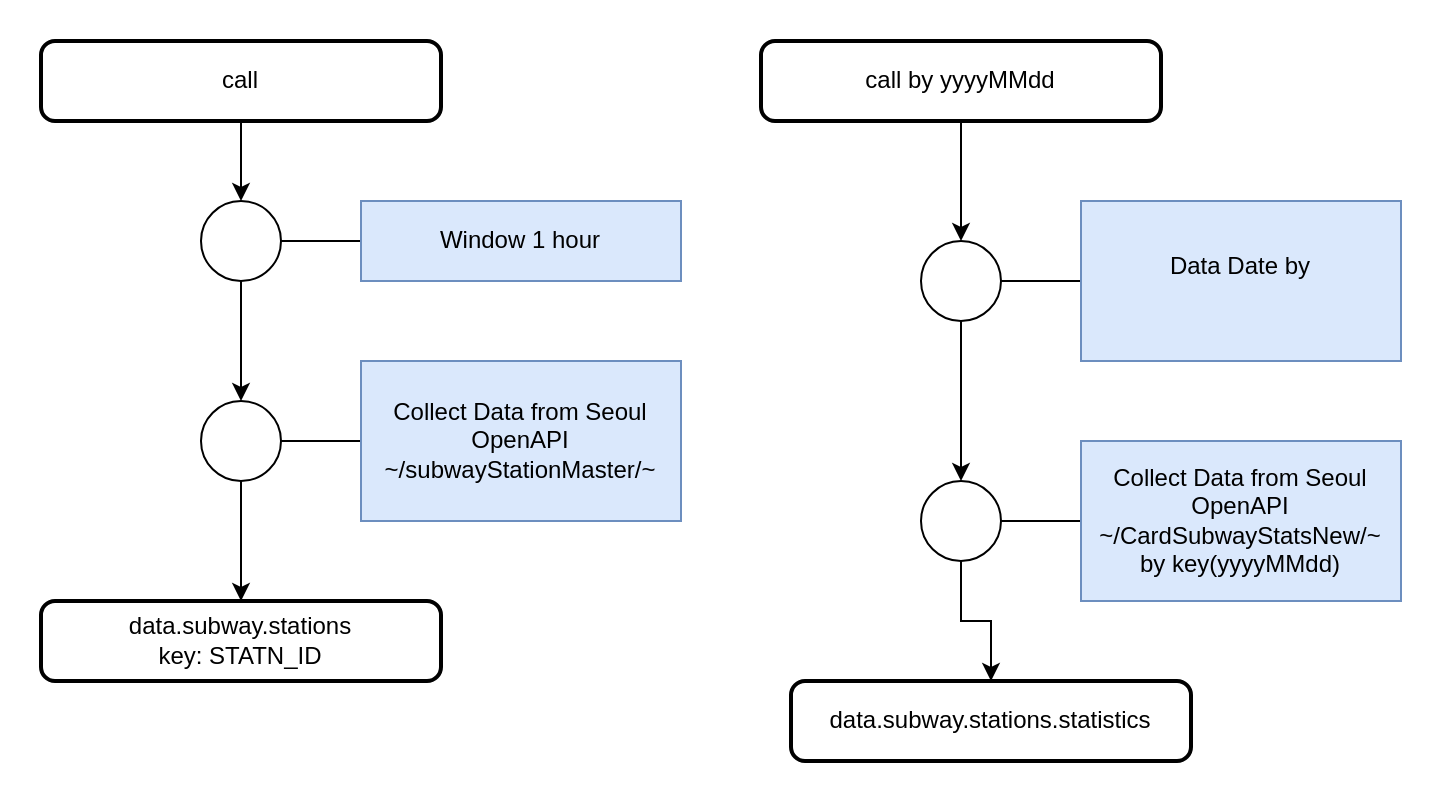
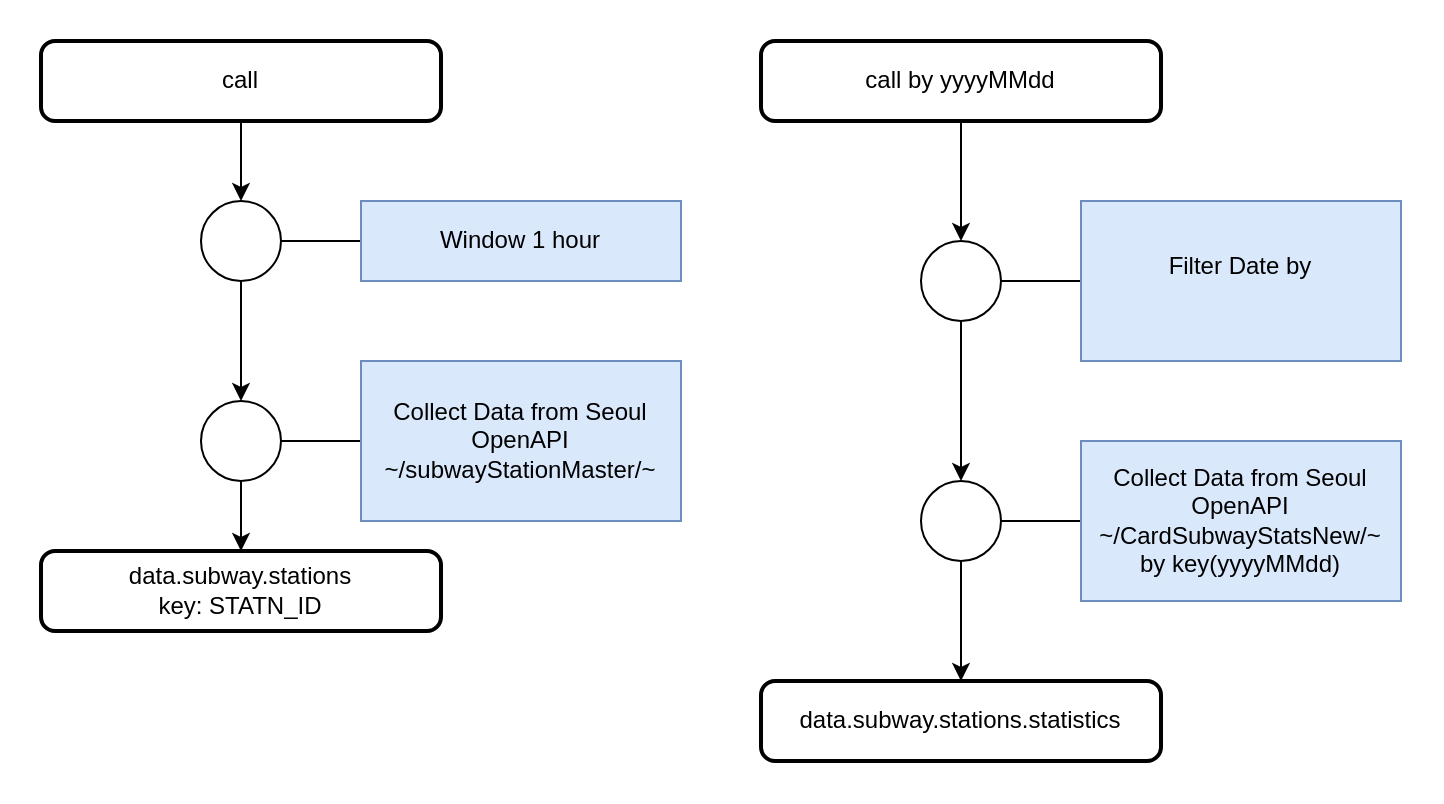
- <mxCell id="20" value="Data Date by&lt;div&gt;&lt;br&gt;&lt;/div&gt;" style="text;html=1;align=center;verticalAlign=middle;whiteSpace=wrap;rounded=0;fillColor=#dae8fc;strokeColor=#6c8ebf;" parent="17" vertex="1"><mxGeometry x="80" width="160" height="80" as="geometry" /></mxCell>
+ <mxCell id="20" value="Filter Date by&lt;div&gt;&lt;br&gt;&lt;/div&gt;" style="text;html=1;align=center;verticalAlign=middle;whiteSpace=wrap;rounded=0;fillColor=#dae8fc;strokeColor=#6c8ebf;" parent="17" vertex="1"><mxGeometry x="80" width="160" height="80" as="geometry" /></mxCell>
- <mxCell id="8" value="&lt;div&gt;&lt;span style=&quot;background-color: initial;&quot;&gt;data.subway.stations&lt;/span&gt;&lt;br&gt;&lt;/div&gt;&lt;div&gt;&lt;span style=&quot;background-color: initial;&quot;&gt;key: STATN_ID&lt;/span&gt;&lt;/div&gt;" style="rounded=1;whiteSpace=wrap;html=1;absoluteArcSize=1;arcSize=14;strokeWidth=2;" parent="1" vertex="1"><mxGeometry x="20" y="300" width="200" height="40" as="geometry" /></mxCell>
+ <mxCell id="8" value="&lt;div&gt;&lt;span style=&quot;background-color: initial;&quot;&gt;data.subway.stations&lt;/span&gt;&lt;br&gt;&lt;/div&gt;&lt;div&gt;&lt;span style=&quot;background-color: initial;&quot;&gt;key: STATN_ID&lt;/span&gt;&lt;/div&gt;" style="rounded=1;whiteSpace=wrap;html=1;absoluteArcSize=1;arcSize=14;strokeWidth=2;" parent="1" vertex="1"><mxGeometry x="20" y="275" width="200" height="40" as="geometry" /></mxCell>
- <mxCell id="26" value="&lt;div&gt;&lt;span style=&quot;background-color: initial;&quot;&gt;data.subway.stations.statistics&lt;/span&gt;&lt;/div&gt;" style="rounded=1;whiteSpace=wrap;html=1;absoluteArcSize=1;arcSize=14;strokeWidth=2;" parent="1" vertex="1"><mxGeometry x="395" y="340" width="200" height="40" as="geometry" /></mxCell>
+ <mxCell id="26" value="&lt;div&gt;&lt;span style=&quot;background-color: initial;&quot;&gt;data.subway.stations.statistics&lt;/span&gt;&lt;/div&gt;" style="rounded=1;whiteSpace=wrap;html=1;absoluteArcSize=1;arcSize=14;strokeWidth=2;" parent="1" vertex="1"><mxGeometry x="380" y="340" width="200" height="40" as="geometry" /></mxCell>
